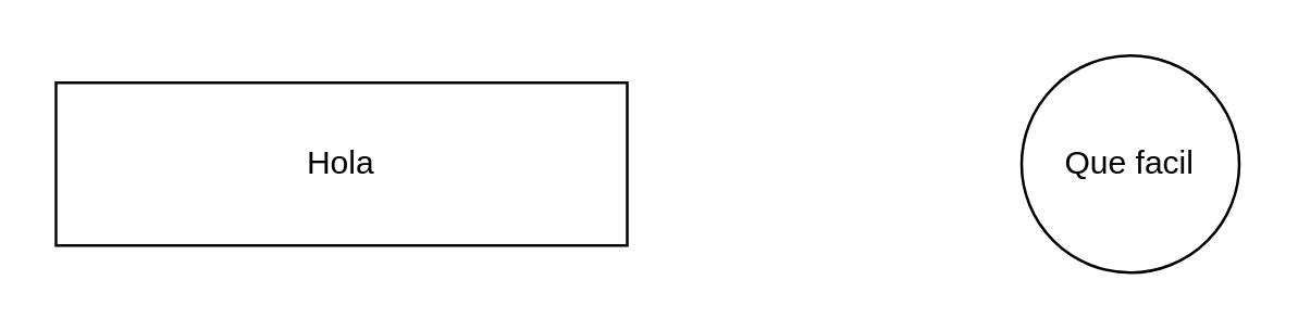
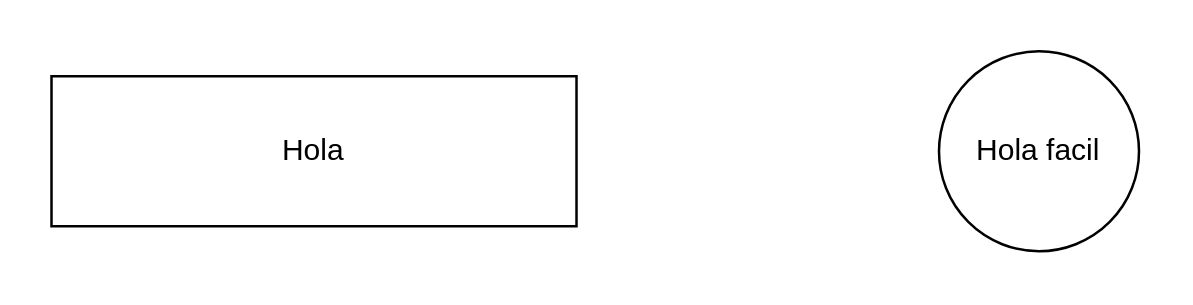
- <mxCell id="3" value="Que facil" style="ellipse;whiteSpace=wrap;html=1;rounded=0;" vertex="1" parent="1"><mxGeometry x="375" y="20" width="80" height="80" as="geometry" /></mxCell>
+ <mxCell id="3" value="Hola facil" style="ellipse;whiteSpace=wrap;html=1;rounded=0;" vertex="1" parent="1"><mxGeometry x="375" y="20" width="80" height="80" as="geometry" /></mxCell>
